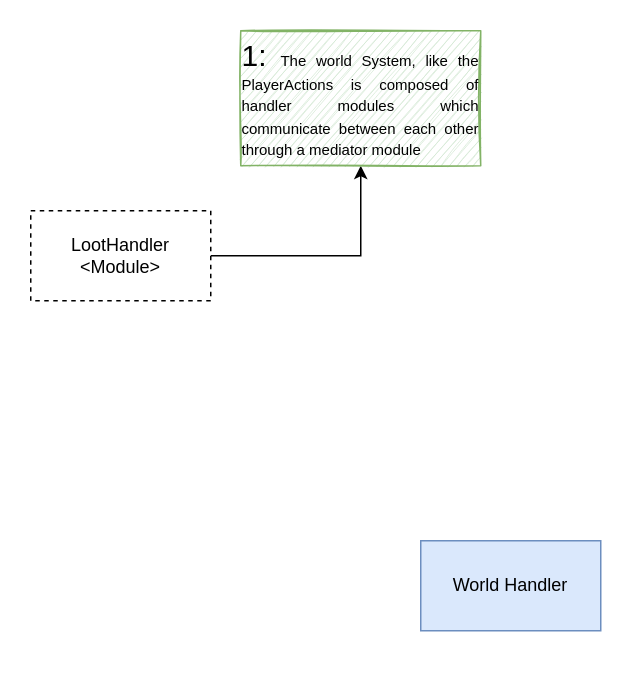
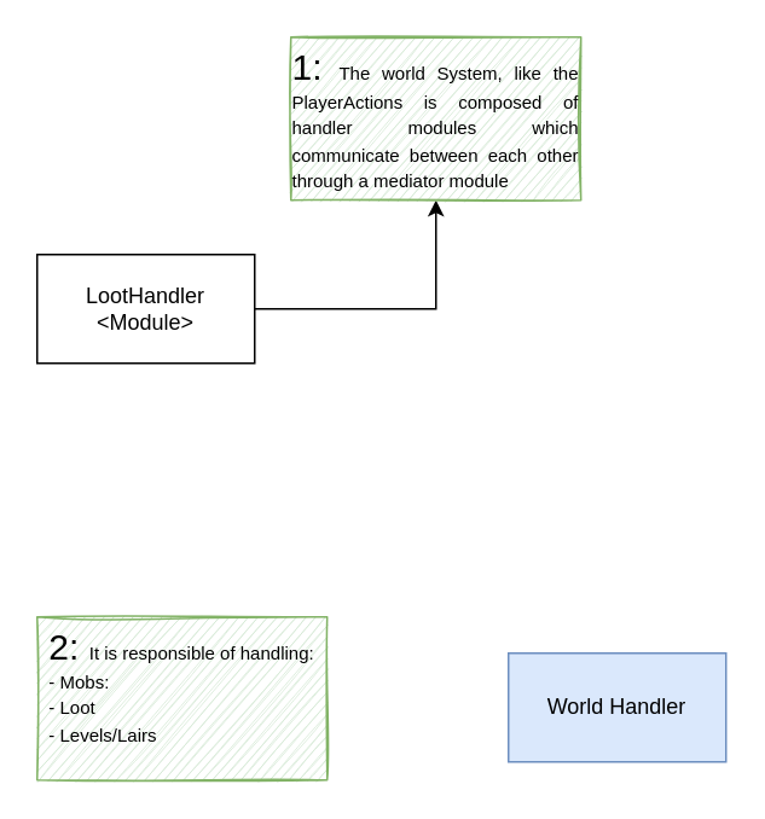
- <mxCell id="3" value="LootHandler&lt;br&gt;&amp;lt;Module&amp;gt;" style="rounded=0;whiteSpace=wrap;html=1;dashed=1;" parent="1" vertex="1"><mxGeometry x="20" y="140" width="120" height="60" as="geometry" /></mxCell>
+ <mxCell id="3" value="LootHandler&lt;br&gt;&amp;lt;Module&amp;gt;" style="rounded=0;whiteSpace=wrap;html=1;" parent="1" vertex="1"><mxGeometry x="20" y="140" width="120" height="60" as="geometry" /></mxCell>
+ <mxCell id="6" value="&lt;div style=&quot;text-align: justify&quot;&gt;&lt;font style=&quot;font-size: 20px&quot;&gt;2:&amp;nbsp;&lt;/font&gt;&lt;font style=&quot;font-size: 10px&quot;&gt;It is responsible of handling:&lt;br&gt;- Mobs:&lt;br&gt;- Loot&lt;br&gt;- Levels/Lairs&lt;br&gt;&lt;br&gt;&lt;/font&gt;&lt;/div&gt;" style="rounded=0;whiteSpace=wrap;html=1;fillColor=#d5e8d4;strokeColor=#82b366;sketch=1;" parent="1" vertex="1"><mxGeometry x="20" y="340" width="160" height="90" as="geometry" /></mxCell>
